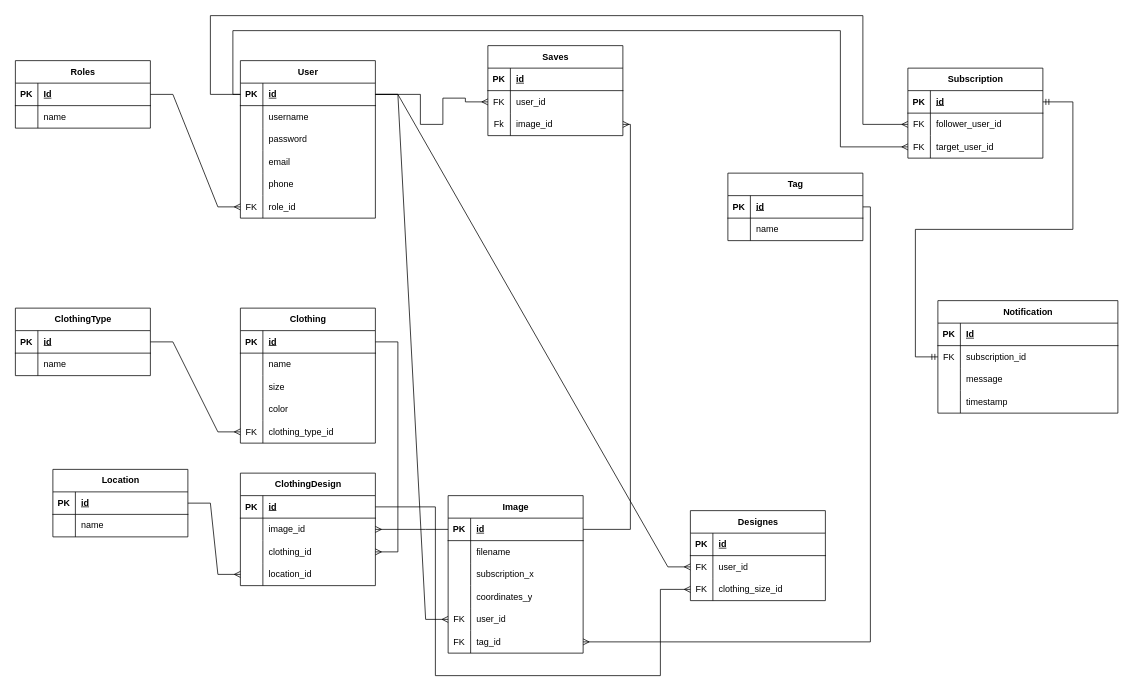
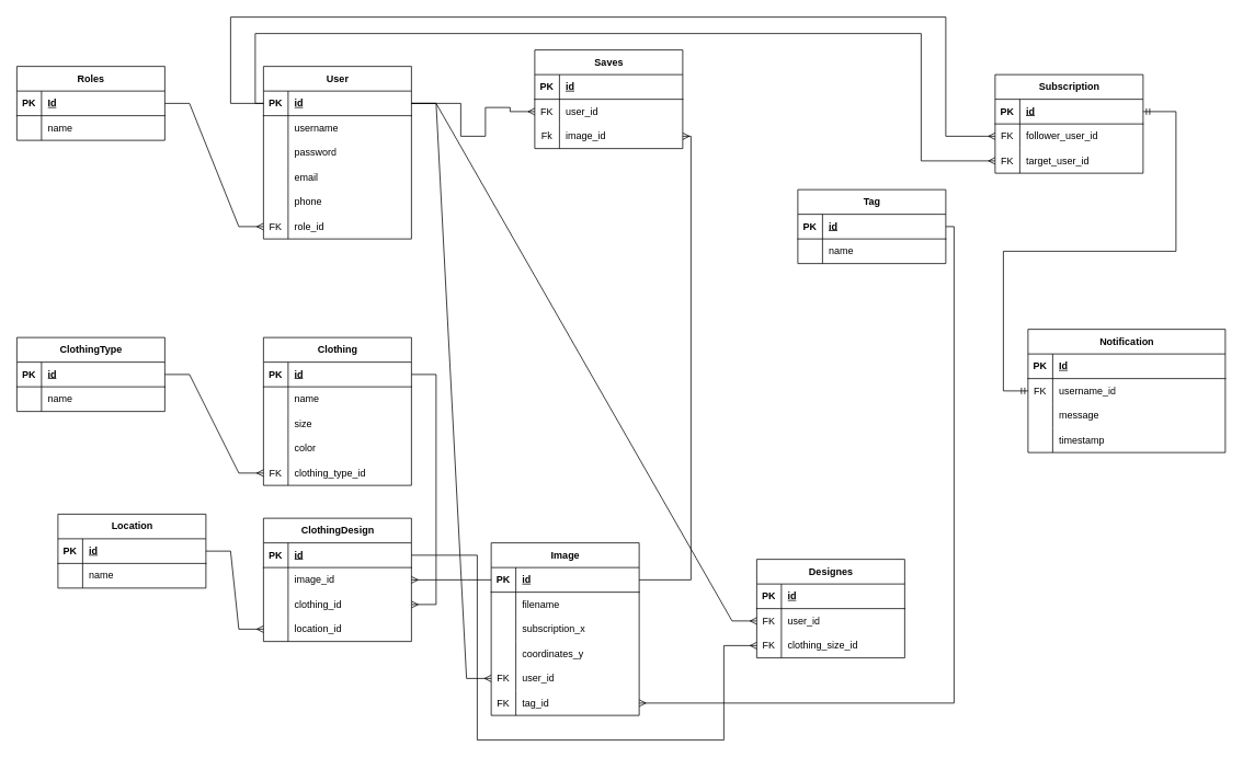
- <mxCell id="143" value="subscription_id" style="shape=partialRectangle;connectable=0;fillColor=none;top=0;left=0;bottom=0;right=0;align=left;spacingLeft=6;overflow=hidden;whiteSpace=wrap;html=1;" parent="141" vertex="1"><mxGeometry x="30" width="210" height="30" as="geometry"><mxRectangle width="210" height="30" as="alternateBounds" /></mxGeometry></mxCell>
+ <mxCell id="143" value="username_id" style="shape=partialRectangle;connectable=0;fillColor=none;top=0;left=0;bottom=0;right=0;align=left;spacingLeft=6;overflow=hidden;whiteSpace=wrap;html=1;" parent="141" vertex="1"><mxGeometry x="30" width="210" height="30" as="geometry"><mxRectangle width="210" height="30" as="alternateBounds" /></mxGeometry></mxCell>
